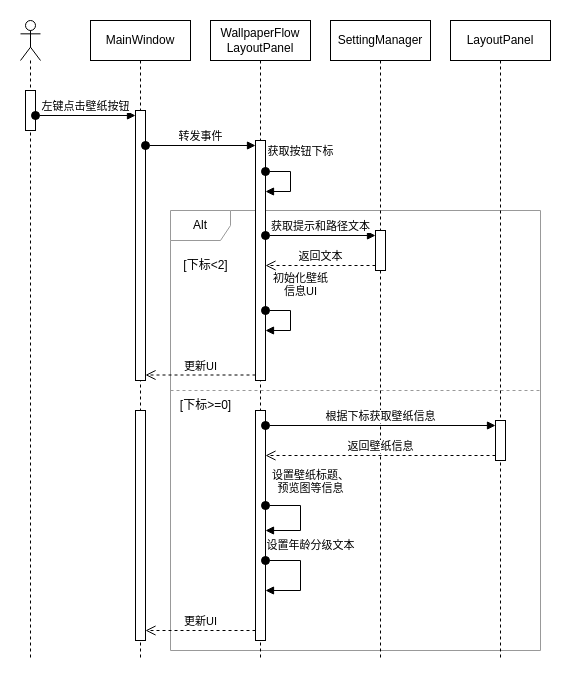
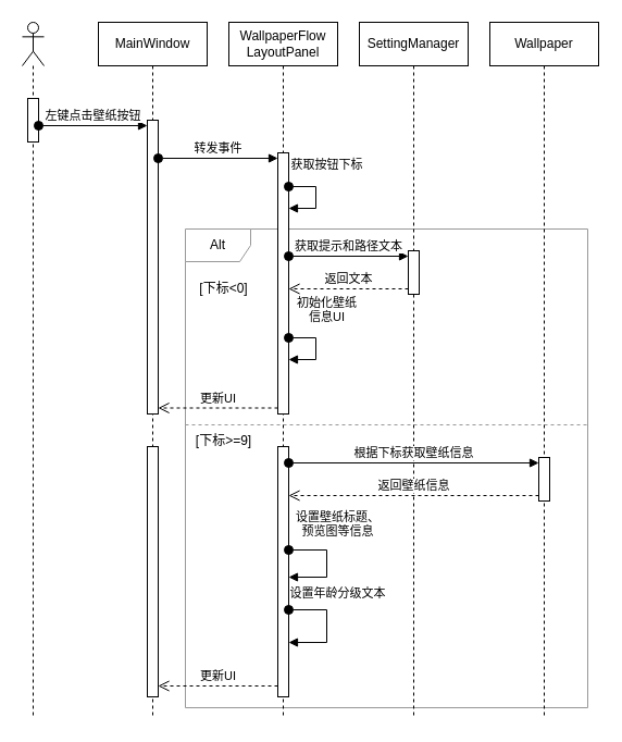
- <mxCell id="26" value="LayoutPanel" style="shape=umlLifeline;perimeter=lifelinePerimeter;whiteSpace=wrap;html=1;container=1;dropTarget=0;collapsible=0;recursiveResize=0;outlineConnect=0;portConstraint=eastwest;newEdgeStyle={&quot;curved&quot;:0,&quot;rounded&quot;:0};" vertex="1" parent="7"><mxGeometry x="450" y="20" width="100" height="640" as="geometry" /></mxCell>
+ <mxCell id="26" value="Wallpaper" style="shape=umlLifeline;perimeter=lifelinePerimeter;whiteSpace=wrap;html=1;container=1;dropTarget=0;collapsible=0;recursiveResize=0;outlineConnect=0;portConstraint=eastwest;newEdgeStyle={&quot;curved&quot;:0,&quot;rounded&quot;:0};" vertex="1" parent="7"><mxGeometry x="450" y="20" width="100" height="640" as="geometry" /></mxCell>
- <mxCell id="4" value="[下标&amp;lt;2]" style="text;html=1;align=center;verticalAlign=middle;resizable=0;points=[];autosize=1;strokeColor=none;fillColor=none;" vertex="1" parent="2"><mxGeometry y="40" width="70" height="30" as="geometry" /></mxCell>
+ <mxCell id="4" value="[下标&amp;lt;0]" style="text;html=1;align=center;verticalAlign=middle;resizable=0;points=[];autosize=1;strokeColor=none;fillColor=none;" vertex="1" parent="2"><mxGeometry y="40" width="70" height="30" as="geometry" /></mxCell>
- <mxCell id="5" value="[下标&amp;gt;=0]" style="text;html=1;align=center;verticalAlign=middle;resizable=0;points=[];autosize=1;strokeColor=none;fillColor=none;" vertex="1" parent="2"><mxGeometry y="180.0" width="70" height="30" as="geometry" /></mxCell>
+ <mxCell id="5" value="[下标&amp;gt;=9]" style="text;html=1;align=center;verticalAlign=middle;resizable=0;points=[];autosize=1;strokeColor=none;fillColor=none;" vertex="1" parent="2"><mxGeometry y="180.0" width="70" height="30" as="geometry" /></mxCell>
